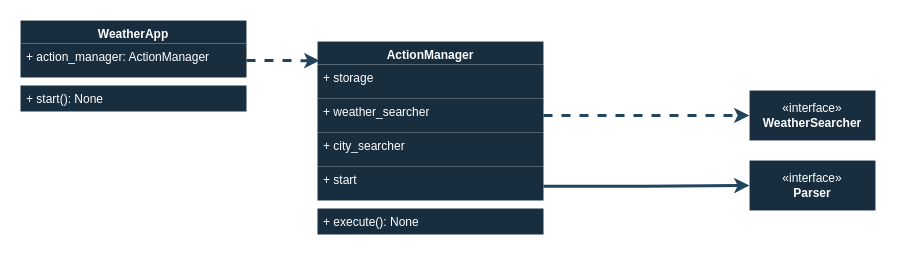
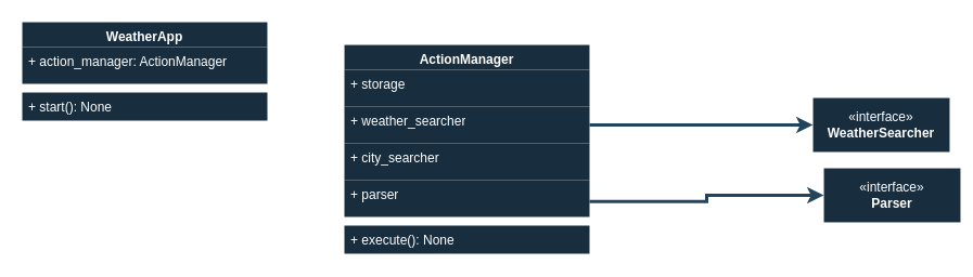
- <mxCell id="16" style="edgeStyle=orthogonalEdgeStyle;rounded=0;orthogonalLoop=1;jettySize=auto;html=1;exitX=1;exitY=0.5;exitDx=0;exitDy=0;entryX=0.009;entryY=0.1;entryDx=0;entryDy=0;entryPerimeter=0;dashed=1;strokeWidth=3;strokeColor=#23445D;" parent="1" source="3" target="9" edge="1"><mxGeometry relative="1" as="geometry" /></mxCell>
- <mxCell id="7" style="edgeStyle=orthogonalEdgeStyle;rounded=0;orthogonalLoop=1;jettySize=auto;html=1;exitX=1;exitY=0.5;exitDx=0;exitDy=0;entryX=0;entryY=0.5;entryDx=0;entryDy=0;strokeColor=#23445D;dashed=1;strokeWidth=3;" parent="1" source="11" target="6" edge="1"><mxGeometry relative="1" as="geometry" /></mxCell>
+ <mxCell id="7" style="edgeStyle=orthogonalEdgeStyle;rounded=0;orthogonalLoop=1;jettySize=auto;html=1;exitX=1;exitY=0.5;exitDx=0;exitDy=0;entryX=0;entryY=0.5;entryDx=0;entryDy=0;strokeColor=#23445D;dashed=0;strokeWidth=3;" parent="1" source="11" target="6" edge="1"><mxGeometry relative="1" as="geometry" /></mxCell>
- <mxCell id="13" value="+ start" style="text;strokeColor=none;fillColor=#182E3E;align=left;verticalAlign=top;spacingLeft=4;spacingRight=4;overflow=hidden;rotatable=0;points=[[0,0.5],[1,0.5]];portConstraint=eastwest;whiteSpace=wrap;html=1;labelBackgroundColor=none;fontColor=#FFFFFF;" vertex="1" parent="9"><mxGeometry y="125" width="226" height="34" as="geometry" /></mxCell>
+ <mxCell id="13" value="+ parser" style="text;strokeColor=none;fillColor=#182E3E;align=left;verticalAlign=top;spacingLeft=4;spacingRight=4;overflow=hidden;rotatable=0;points=[[0,0.5],[1,0.5]];portConstraint=eastwest;whiteSpace=wrap;html=1;labelBackgroundColor=none;fontColor=#FFFFFF;" vertex="1" parent="9"><mxGeometry y="125" width="226" height="34" as="geometry" /></mxCell>
- <mxCell id="17" value="«interface»&lt;br&gt;&lt;b&gt;Parser&lt;/b&gt;" style="html=1;whiteSpace=wrap;labelBackgroundColor=none;fillColor=#182E3E;strokeColor=#FFFFFF;fontColor=#FFFFFF;strokeWidth=0;" vertex="1" parent="1"><mxGeometry x="749" y="160" width="126" height="50" as="geometry" /></mxCell>
+ <mxCell id="17" value="«interface»&lt;br&gt;&lt;b&gt;Parser&lt;/b&gt;" style="html=1;whiteSpace=wrap;labelBackgroundColor=none;fillColor=#182E3E;strokeColor=#FFFFFF;fontColor=#FFFFFF;strokeWidth=0;" vertex="1" parent="1"><mxGeometry x="759" y="155" width="126" height="50" as="geometry" /></mxCell>
